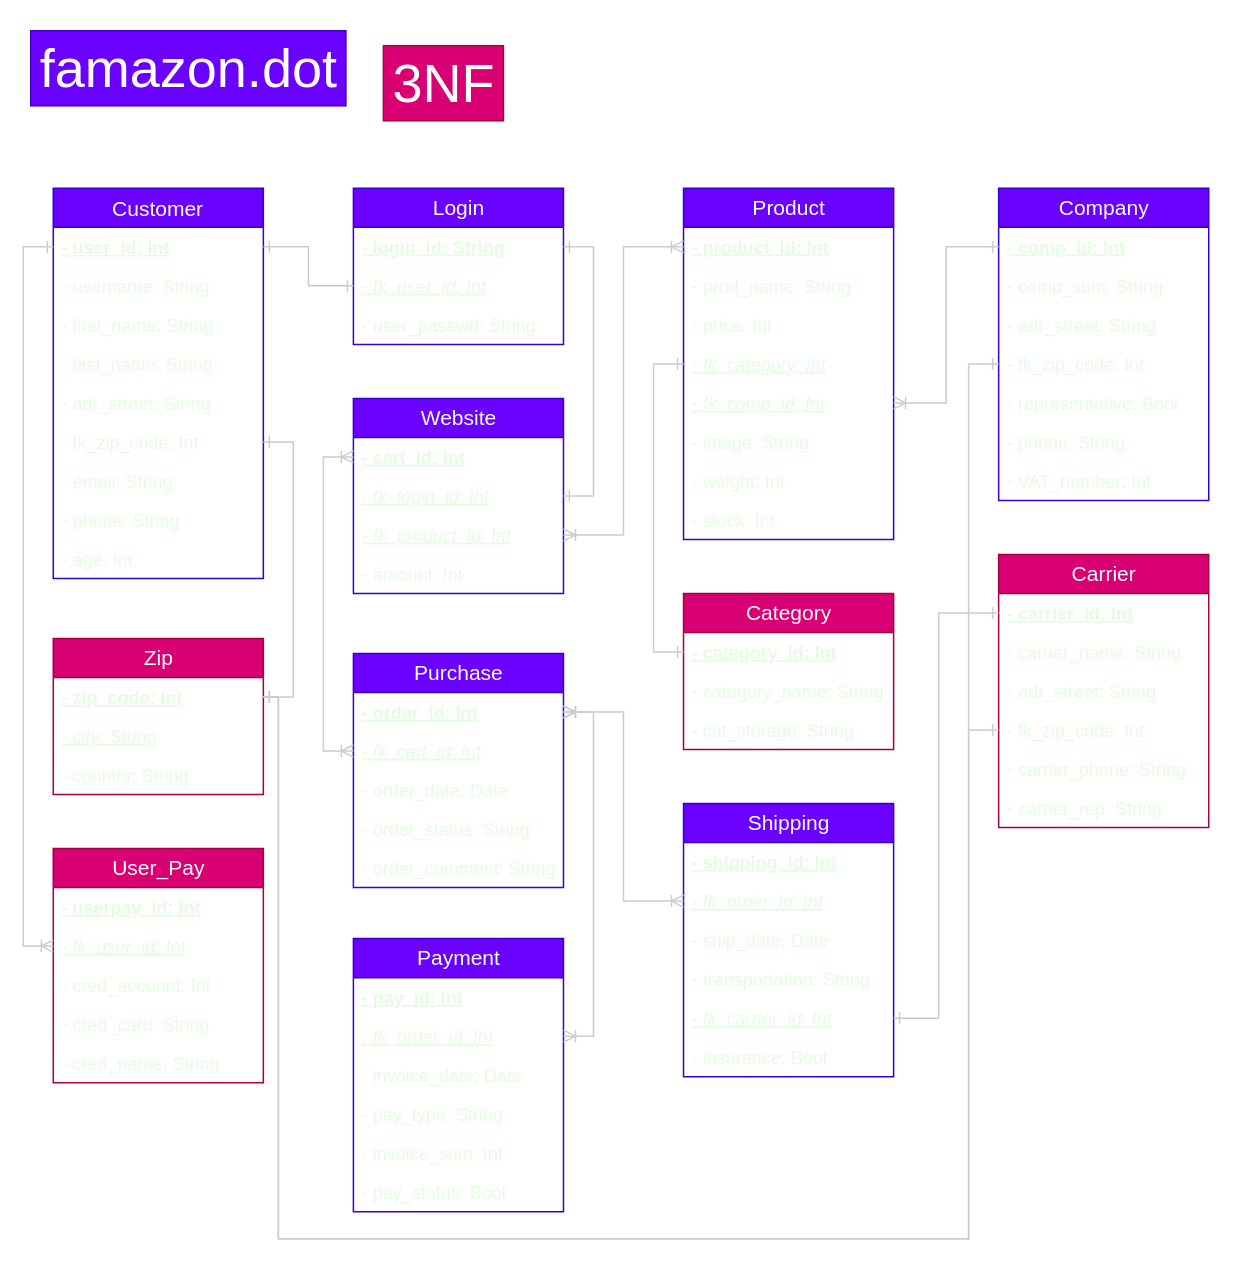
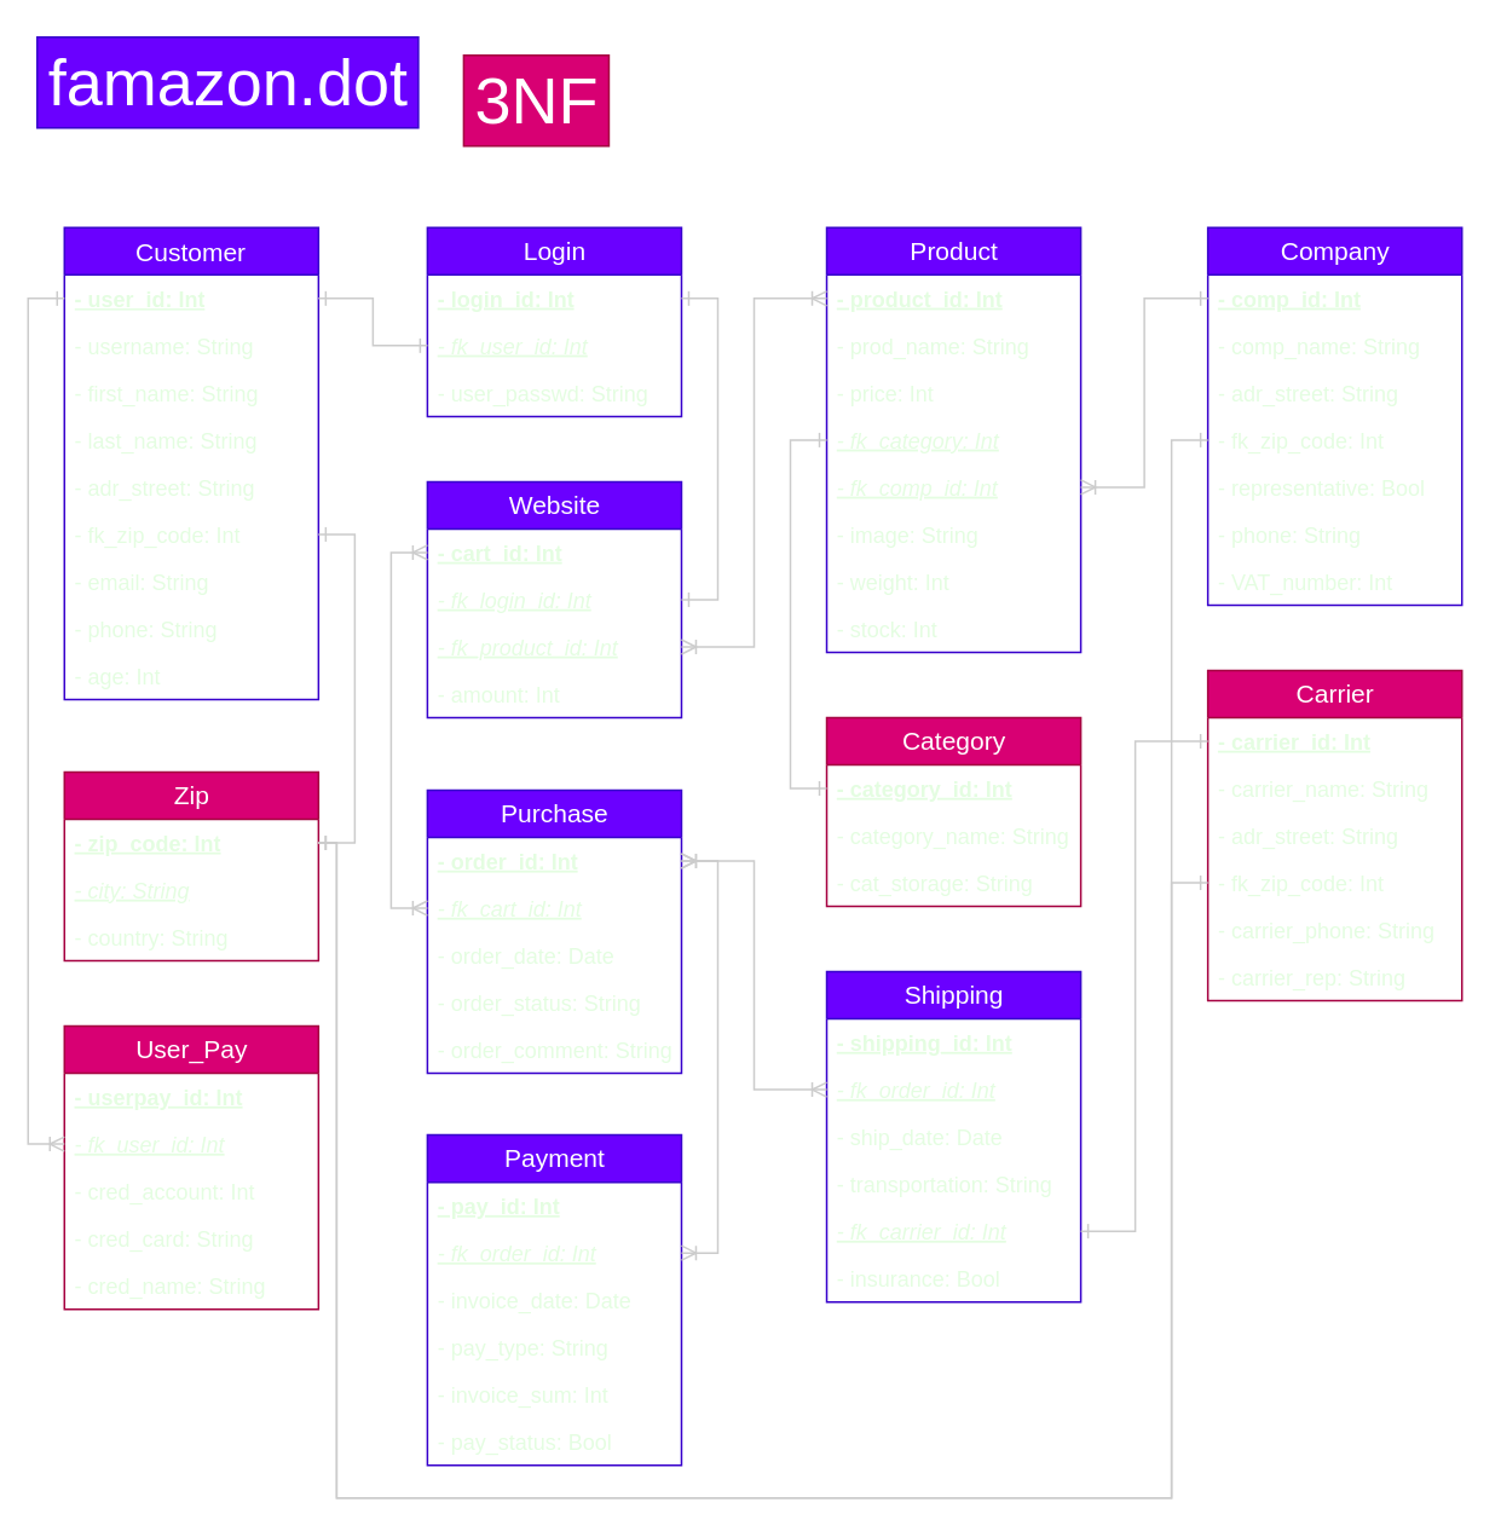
- <mxCell id="14" value="- login_id: String" style="text;strokeColor=none;fillColor=none;align=left;verticalAlign=top;spacingLeft=4;spacingRight=4;overflow=hidden;rotatable=0;points=[[0,0.5],[1,0.5]];portConstraint=eastwest;fontStyle=5;fontColor=#E4FDE1;" parent="13" vertex="1"><mxGeometry y="26" width="140" height="26" as="geometry" /></mxCell>
+ <mxCell id="14" value="- login_id: Int" style="text;strokeColor=none;fillColor=none;align=left;verticalAlign=top;spacingLeft=4;spacingRight=4;overflow=hidden;rotatable=0;points=[[0,0.5],[1,0.5]];portConstraint=eastwest;fontStyle=5;fontColor=#E4FDE1;" parent="13" vertex="1"><mxGeometry y="26" width="140" height="26" as="geometry" /></mxCell>
- <mxCell id="28" value="- comp_sum: String" style="text;strokeColor=none;fillColor=none;align=left;verticalAlign=top;spacingLeft=4;spacingRight=4;overflow=hidden;rotatable=0;points=[[0,0.5],[1,0.5]];portConstraint=eastwest;fontColor=#E4FDE1;" parent="26" vertex="1"><mxGeometry y="52" width="140" height="26" as="geometry" /></mxCell>
+ <mxCell id="28" value="- comp_name: String" style="text;strokeColor=none;fillColor=none;align=left;verticalAlign=top;spacingLeft=4;spacingRight=4;overflow=hidden;rotatable=0;points=[[0,0.5],[1,0.5]];portConstraint=eastwest;fontColor=#E4FDE1;" parent="26" vertex="1"><mxGeometry y="52" width="140" height="26" as="geometry" /></mxCell>
